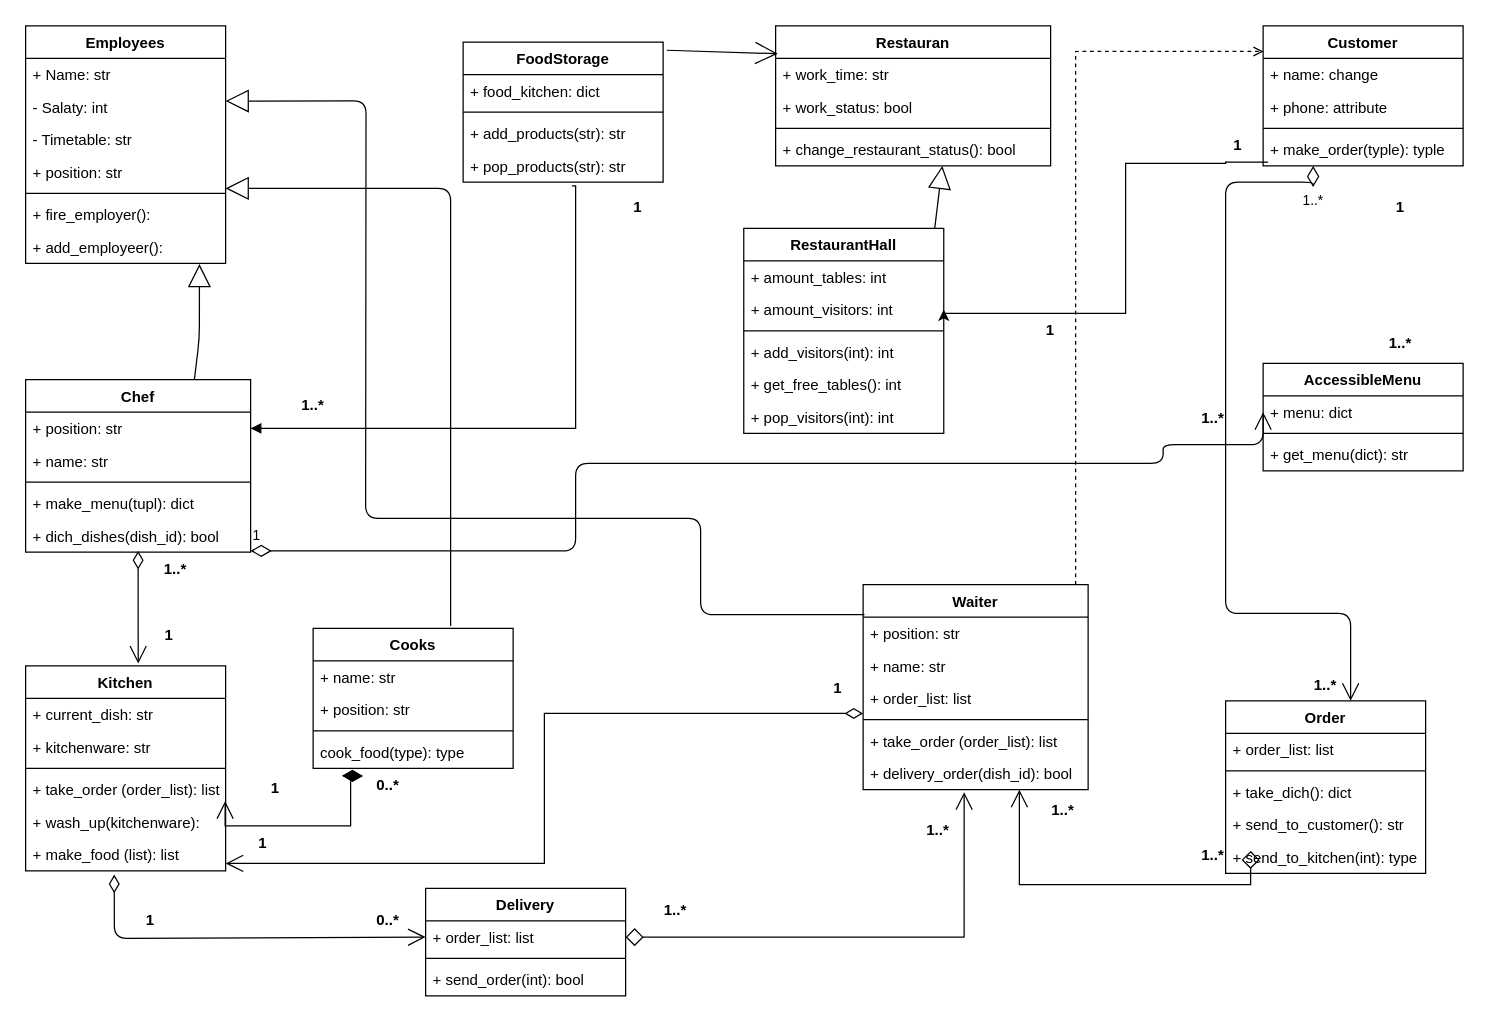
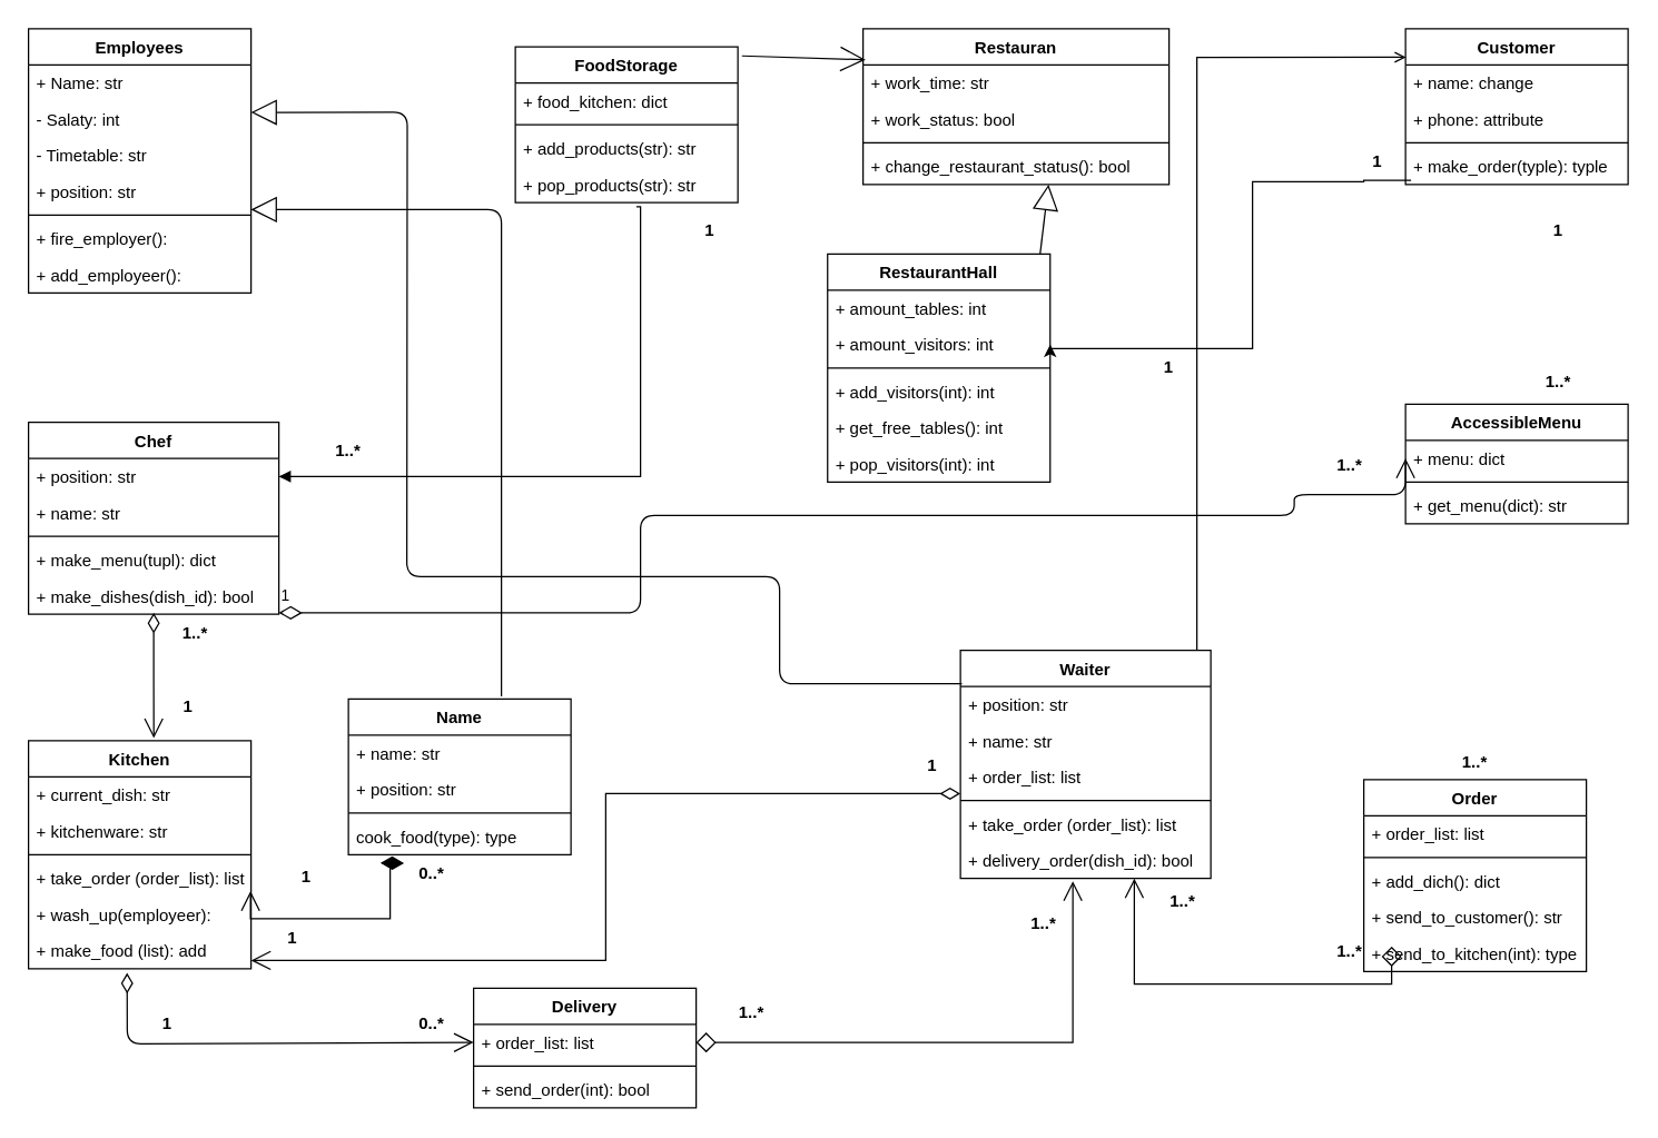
- <mxCell id="53" style="edgeStyle=orthogonalEdgeStyle;rounded=0;orthogonalLoop=1;jettySize=auto;html=1;entryX=0.002;entryY=-0.212;entryDx=0;entryDy=0;entryPerimeter=0;startArrow=none;startFill=0;endArrow=open;endFill=0;dashed=1;" parent="1" source="54" target="12" edge="1"><mxGeometry relative="1" as="geometry"><Array as="points"><mxPoint x="860" y="41" /></Array></mxGeometry></mxCell>
+ <mxCell id="53" style="edgeStyle=orthogonalEdgeStyle;rounded=0;orthogonalLoop=1;jettySize=auto;html=1;entryX=0.002;entryY=-0.212;entryDx=0;entryDy=0;entryPerimeter=0;startArrow=none;startFill=0;endArrow=open;endFill=0;" parent="1" source="54" target="12" edge="1"><mxGeometry relative="1" as="geometry"><Array as="points"><mxPoint x="860" y="41" /></Array></mxGeometry></mxCell>
- <mxCell id="26" value="" style="endArrow=block;endSize=16;endFill=0;html=1;exitX=0.75;exitY=0;exitDx=0;exitDy=0;entryX=0.869;entryY=1.019;entryDx=0;entryDy=0;entryPerimeter=0;" parent="1" source="47" target="9" edge="1"><mxGeometry width="160" relative="1" as="geometry"><mxPoint x="288" y="71.242" as="sourcePoint" /><mxPoint x="210" y="240" as="targetPoint" /><Array as="points"><mxPoint x="159" y="270" /></Array></mxGeometry></mxCell>
- <mxCell id="79" value="" style="endArrow=open;html=1;endSize=12;startArrow=diamondThin;startSize=14;startFill=0;edgeStyle=orthogonalEdgeStyle;" parent="1" source="15" target="20" edge="1"><mxGeometry relative="1" as="geometry"><mxPoint x="1040" y="460" as="sourcePoint" /><mxPoint x="1080" y="500" as="targetPoint" /><Array as="points"><mxPoint x="1050" y="145" /><mxPoint x="980" y="145" /><mxPoint x="980" y="490" /><mxPoint x="1080" y="490" /></Array></mxGeometry></mxCell>
- <mxCell id="80" value="1..*" style="edgeLabel;resizable=0;html=1;align=left;verticalAlign=top;" parent="79" connectable="0" vertex="1"><mxGeometry x="-1" relative="1" as="geometry"><mxPoint x="-10" y="15" as="offset" /></mxGeometry></mxCell>
- <mxCell id="52" value="+ dich_dishes(dish_id): bool" style="text;strokeColor=none;fillColor=none;align=left;verticalAlign=top;spacingLeft=4;spacingRight=4;overflow=hidden;rotatable=0;points=[[0,0.5],[1,0.5]];portConstraint=eastwest;" parent="47" vertex="1"><mxGeometry y="112" width="180" height="26" as="geometry" /></mxCell>
+ <mxCell id="52" value="+ make_dishes(dish_id): bool" style="text;strokeColor=none;fillColor=none;align=left;verticalAlign=top;spacingLeft=4;spacingRight=4;overflow=hidden;rotatable=0;points=[[0,0.5],[1,0.5]];portConstraint=eastwest;" parent="47" vertex="1"><mxGeometry y="112" width="180" height="26" as="geometry" /></mxCell>
- <mxCell id="87" value="Cooks" style="swimlane;fontStyle=1;align=center;verticalAlign=top;childLayout=stackLayout;horizontal=1;startSize=26;horizontalStack=0;resizeParent=1;resizeParentMax=0;resizeLast=0;collapsible=1;marginBottom=0;" parent="1" vertex="1"><mxGeometry x="250" y="502" width="160" height="112" as="geometry" /></mxCell>
+ <mxCell id="87" value="Name" style="swimlane;fontStyle=1;align=center;verticalAlign=top;childLayout=stackLayout;horizontal=1;startSize=26;horizontalStack=0;resizeParent=1;resizeParentMax=0;resizeLast=0;collapsible=1;marginBottom=0;" parent="1" vertex="1"><mxGeometry x="250" y="502" width="160" height="112" as="geometry" /></mxCell>
- <mxCell id="23" value="+ take_dich(): dict" style="text;strokeColor=none;fillColor=none;align=left;verticalAlign=top;spacingLeft=4;spacingRight=4;overflow=hidden;rotatable=0;points=[[0,0.5],[1,0.5]];portConstraint=eastwest;html=0;" vertex="1" parent="20"><mxGeometry y="60" width="160" height="26" as="geometry" /></mxCell>
+ <mxCell id="23" value="+ add_dich(): dict" style="text;strokeColor=none;fillColor=none;align=left;verticalAlign=top;spacingLeft=4;spacingRight=4;overflow=hidden;rotatable=0;points=[[0,0.5],[1,0.5]];portConstraint=eastwest;html=0;" vertex="1" parent="20"><mxGeometry y="60" width="160" height="26" as="geometry" /></mxCell>
- <mxCell id="32" value="+ wash_up(kitchenware): " style="text;strokeColor=none;fillColor=none;align=left;verticalAlign=top;spacingLeft=4;spacingRight=4;overflow=hidden;rotatable=0;points=[[0,0.5],[1,0.5]];portConstraint=eastwest;" parent="27" vertex="1"><mxGeometry y="112" width="160" height="26" as="geometry" /></mxCell>
+ <mxCell id="32" value="+ wash_up(employeer): " style="text;strokeColor=none;fillColor=none;align=left;verticalAlign=top;spacingLeft=4;spacingRight=4;overflow=hidden;rotatable=0;points=[[0,0.5],[1,0.5]];portConstraint=eastwest;" parent="27" vertex="1"><mxGeometry y="112" width="160" height="26" as="geometry" /></mxCell>
- <mxCell id="33" value="+ make_food (list): list" style="text;strokeColor=none;fillColor=none;align=left;verticalAlign=top;spacingLeft=4;spacingRight=4;overflow=hidden;rotatable=0;points=[[0,0.5],[1,0.5]];portConstraint=eastwest;" parent="27" vertex="1"><mxGeometry y="138" width="160" height="26" as="geometry" /></mxCell>
+ <mxCell id="33" value="+ make_food (list): add" style="text;strokeColor=none;fillColor=none;align=left;verticalAlign=top;spacingLeft=4;spacingRight=4;overflow=hidden;rotatable=0;points=[[0,0.5],[1,0.5]];portConstraint=eastwest;" parent="27" vertex="1"><mxGeometry y="138" width="160" height="26" as="geometry" /></mxCell>
